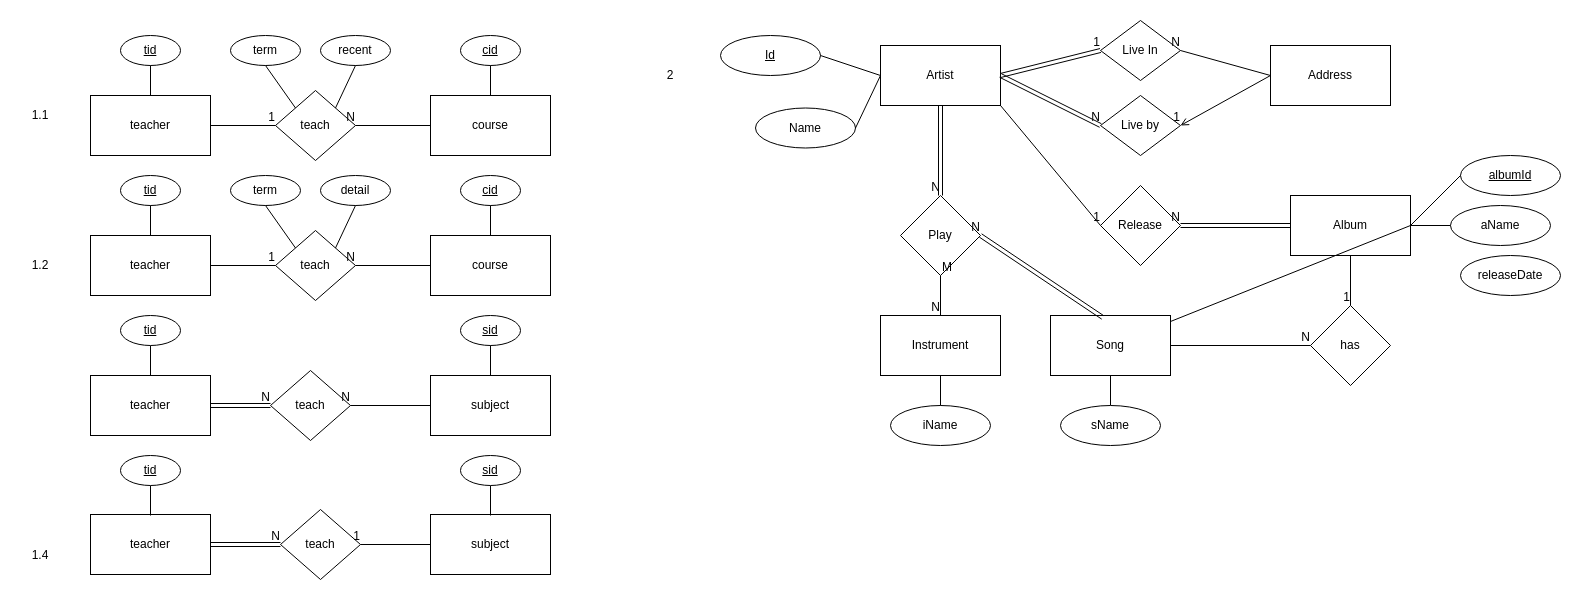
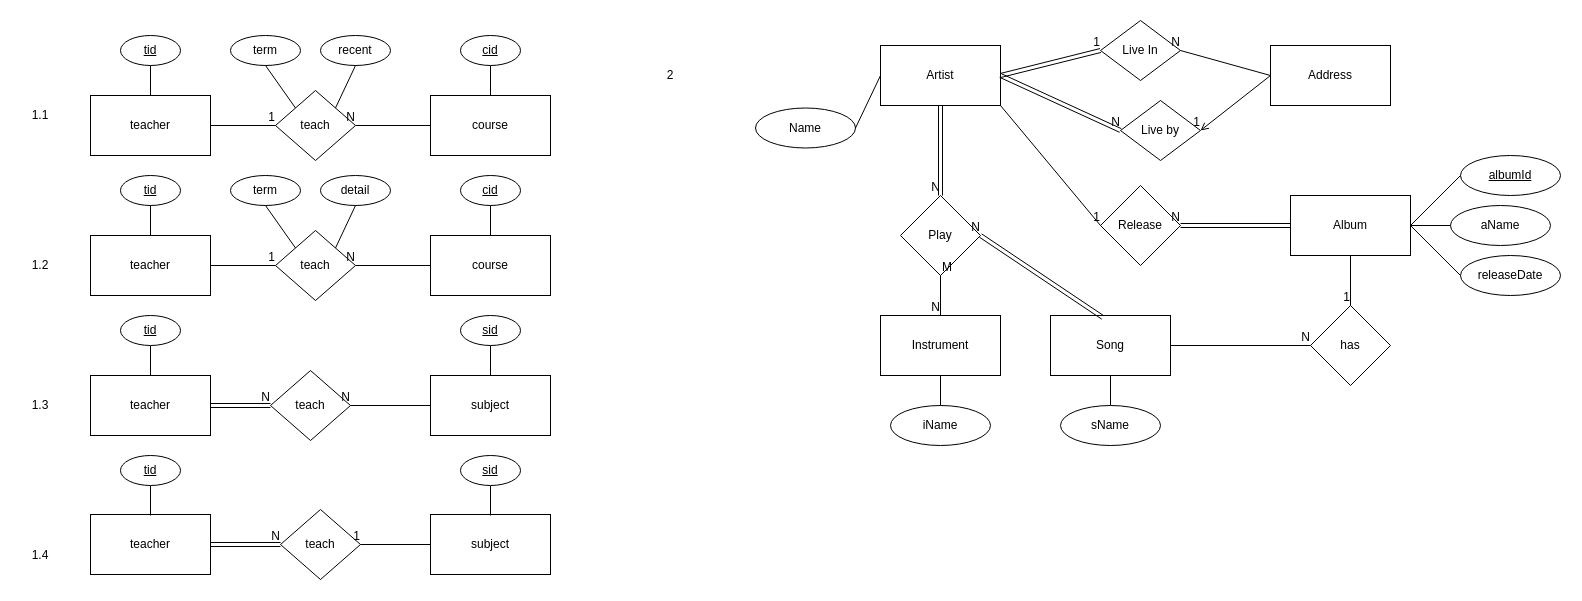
- <mxCell id="97" value="Id" style="ellipse;whiteSpace=wrap;html=1;align=center;fontStyle=4;" vertex="1" parent="1"><mxGeometry x="720" y="35" width="100" height="40" as="geometry" /></mxCell>
- <mxCell id="99" value="" style="endArrow=none;html=1;rounded=0;exitX=1;exitY=0.5;exitDx=0;exitDy=0;entryX=0;entryY=0.5;entryDx=0;entryDy=0;" edge="1" parent="1" source="97" target="64"><mxGeometry relative="1" as="geometry"><mxPoint x="820" y="175" as="sourcePoint" /><mxPoint x="980" y="175" as="targetPoint" /></mxGeometry></mxCell>
- <mxCell id="73" value="Live by" style="rhombus;whiteSpace=wrap;html=1;" vertex="1" parent="1"><mxGeometry x="1100" y="95" width="80" height="60" as="geometry" /></mxCell>
+ <mxCell id="73" value="Live by" style="rhombus;whiteSpace=wrap;html=1;" vertex="1" parent="1"><mxGeometry x="1120" y="100" width="80" height="60" as="geometry" /></mxCell>
- <mxCell id="110" value="" style="endArrow=none;html=1;rounded=0;exitX=1;exitY=0.5;exitDx=0;exitDy=0;" edge="1" parent="1" source="69" target="67"><mxGeometry relative="1" as="geometry"><mxPoint x="1420" y="335" as="sourcePoint" /><mxPoint x="1580" y="335" as="targetPoint" /></mxGeometry></mxCell>
+ <mxCell id="110" value="" style="endArrow=none;html=1;rounded=0;exitX=1;exitY=0.5;exitDx=0;exitDy=0;entryX=0;entryY=0.5;entryDx=0;entryDy=0;" edge="1" parent="1" source="69" target="107"><mxGeometry relative="1" as="geometry"><mxPoint x="1420" y="335" as="sourcePoint" /><mxPoint x="1580" y="335" as="targetPoint" /></mxGeometry></mxCell>
+ <mxCell id="62" value="1.3" style="text;html=1;strokeColor=none;fillColor=none;align=center;verticalAlign=middle;whiteSpace=wrap;rounded=0;" vertex="1" parent="1"><mxGeometry x="20" y="395" width="40" height="20" as="geometry" /></mxCell>
